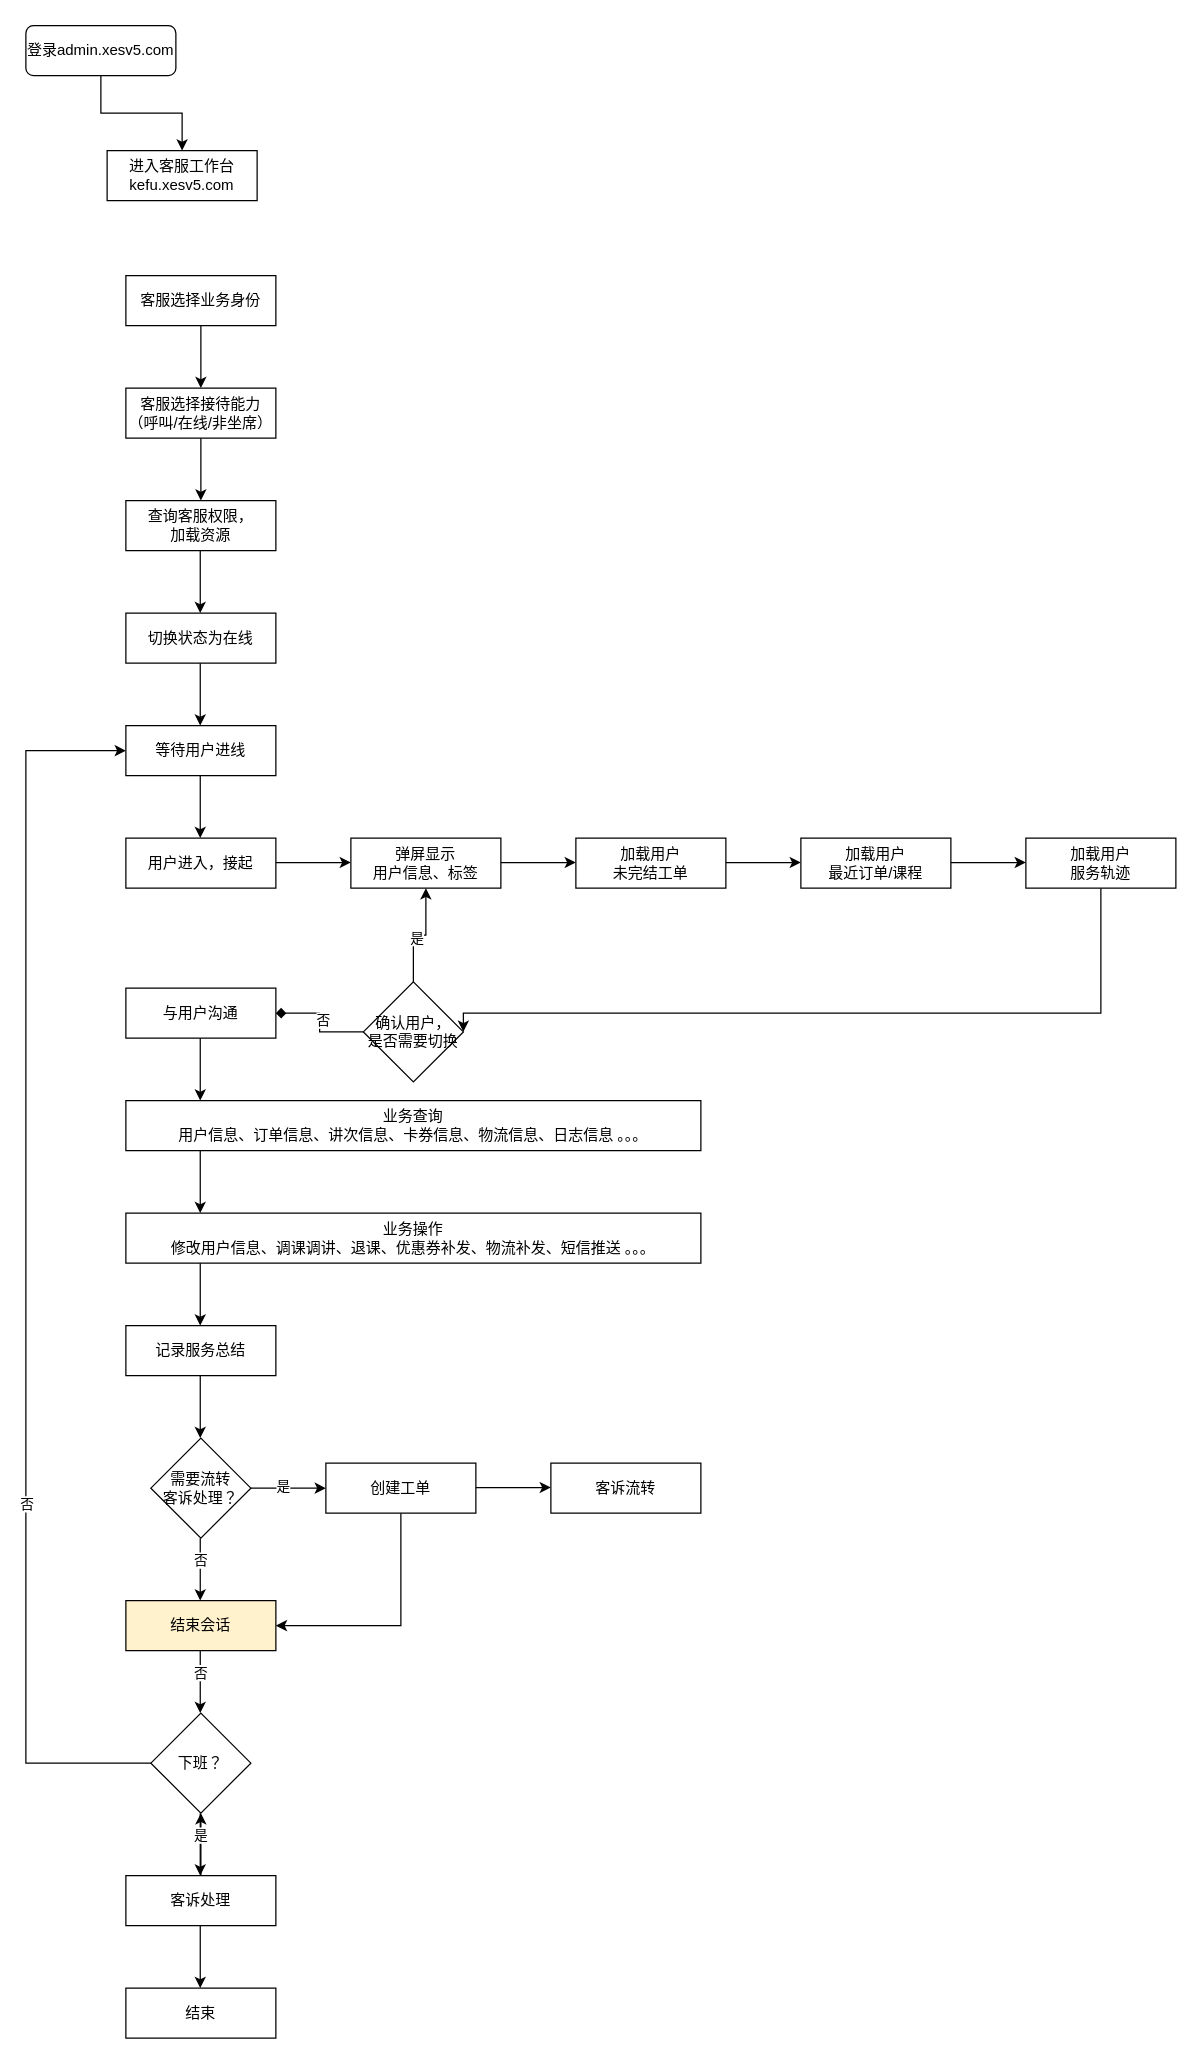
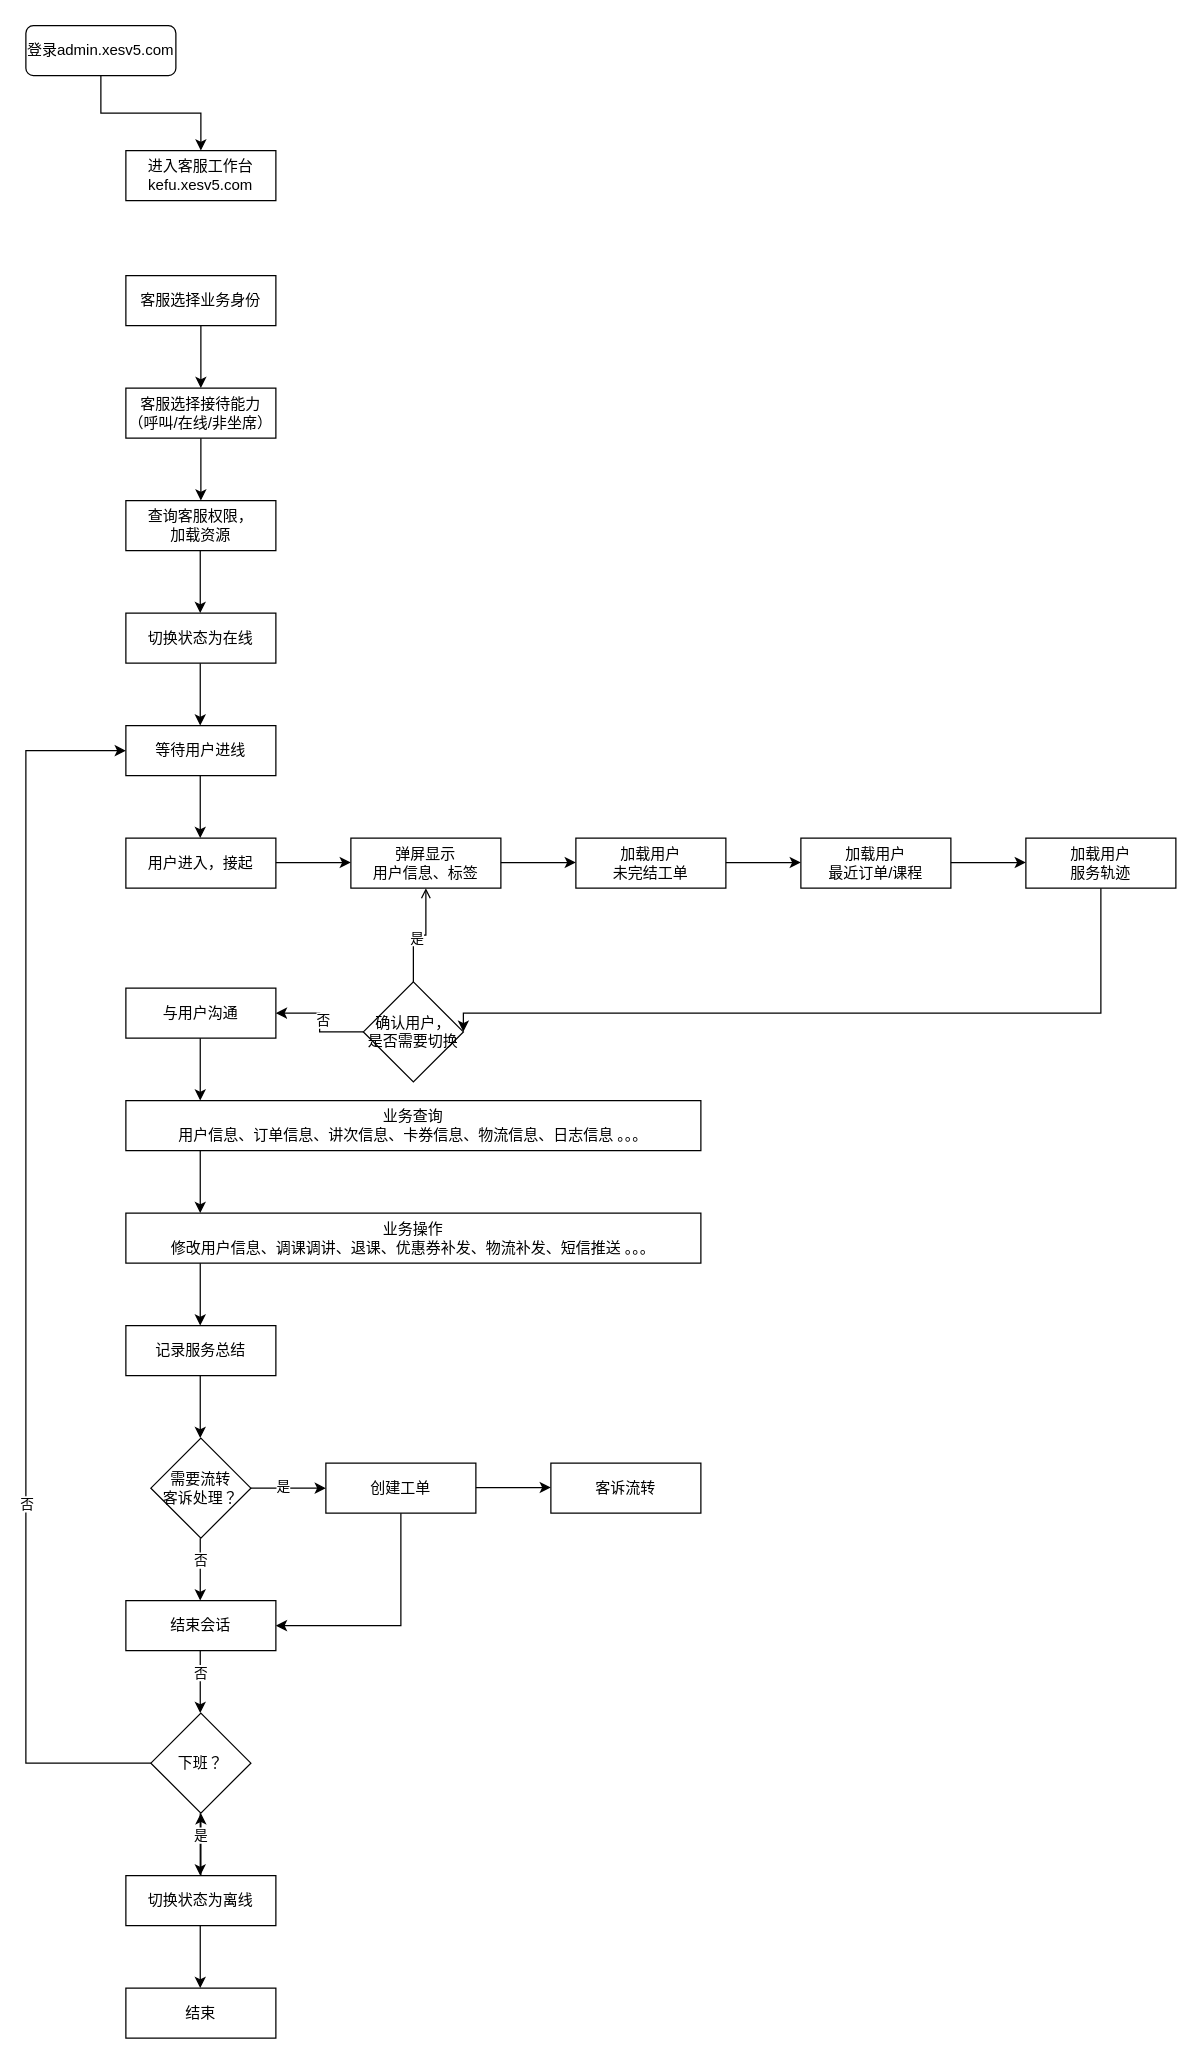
- <mxCell id="4" value="进入客服工作台&lt;br&gt;kefu.xesv5.com" style="rounded=0;whiteSpace=wrap;html=1;fontSize=12;glass=0;strokeWidth=1;shadow=0;" vertex="1" parent="1"><mxGeometry x="85" y="120" width="120" height="40" as="geometry" /></mxCell>
+ <mxCell id="4" value="进入客服工作台&lt;br&gt;kefu.xesv5.com" style="rounded=0;whiteSpace=wrap;html=1;fontSize=12;glass=0;strokeWidth=1;shadow=0;" vertex="1" parent="1"><mxGeometry x="100" y="120" width="120" height="40" as="geometry" /></mxCell>
- <mxCell id="21" style="edgeStyle=orthogonalEdgeStyle;rounded=0;orthogonalLoop=1;jettySize=auto;html=1;exitX=0.5;exitY=0;exitDx=0;exitDy=0;entryX=0.5;entryY=1;entryDx=0;entryDy=0;" edge="1" parent="1" source="25" target="14"><mxGeometry relative="1" as="geometry" /></mxCell>
+ <mxCell id="21" style="edgeStyle=orthogonalEdgeStyle;rounded=0;orthogonalLoop=1;jettySize=auto;html=1;exitX=0.5;exitY=0;exitDx=0;exitDy=0;entryX=0.5;entryY=1;entryDx=0;entryDy=0;endArrow=open;" edge="1" parent="1" source="25" target="14"><mxGeometry relative="1" as="geometry" /></mxCell>
- <mxCell id="23" style="edgeStyle=orthogonalEdgeStyle;rounded=0;orthogonalLoop=1;jettySize=auto;html=1;exitX=0;exitY=0.5;exitDx=0;exitDy=0;entryX=1;entryY=0.5;entryDx=0;entryDy=0;endArrow=diamond;" edge="1" parent="1" source="25" target="28"><mxGeometry relative="1" as="geometry" /></mxCell>
+ <mxCell id="23" style="edgeStyle=orthogonalEdgeStyle;rounded=0;orthogonalLoop=1;jettySize=auto;html=1;exitX=0;exitY=0.5;exitDx=0;exitDy=0;entryX=1;entryY=0.5;entryDx=0;entryDy=0;" edge="1" parent="1" source="25" target="28"><mxGeometry relative="1" as="geometry" /></mxCell>
- <mxCell id="45" value="结束会话" style="rounded=0;whiteSpace=wrap;html=1;fontSize=12;glass=0;strokeWidth=1;shadow=0;fillColor=#fff2cc;" vertex="1" parent="1"><mxGeometry x="100" y="1280" width="120" height="40" as="geometry" /></mxCell>
+ <mxCell id="45" value="结束会话" style="rounded=0;whiteSpace=wrap;html=1;fontSize=12;glass=0;strokeWidth=1;shadow=0;" vertex="1" parent="1"><mxGeometry x="100" y="1280" width="120" height="40" as="geometry" /></mxCell>
- <mxCell id="49" value="客诉处理" style="rounded=0;whiteSpace=wrap;html=1;fontSize=12;glass=0;strokeWidth=1;shadow=0;" vertex="1" parent="1"><mxGeometry x="100" y="1500" width="120" height="40" as="geometry" /></mxCell>
+ <mxCell id="49" value="切换状态为离线" style="rounded=0;whiteSpace=wrap;html=1;fontSize=12;glass=0;strokeWidth=1;shadow=0;" vertex="1" parent="1"><mxGeometry x="100" y="1500" width="120" height="40" as="geometry" /></mxCell>
